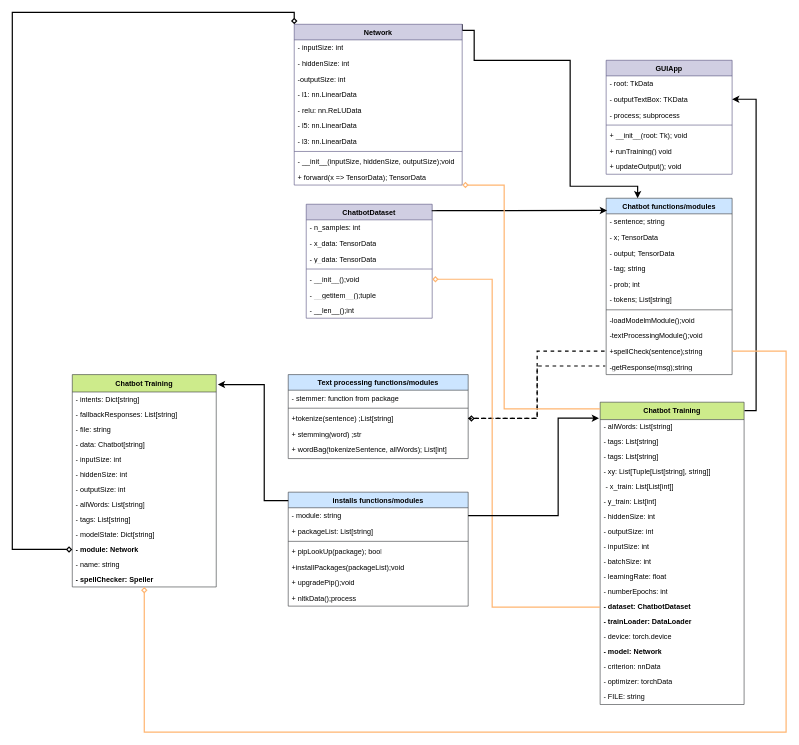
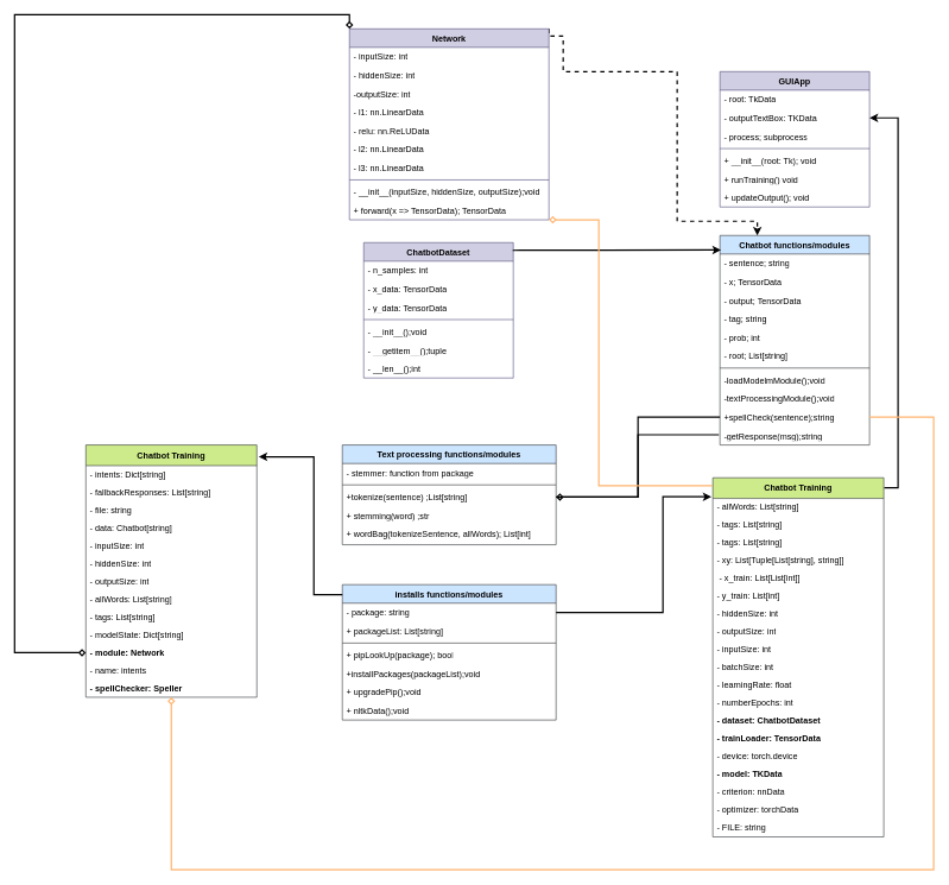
- <mxCell id="10" style="edgeStyle=orthogonalEdgeStyle;rounded=0;orthogonalLoop=1;jettySize=auto;html=1;exitX=1;exitY=0;exitDx=0;exitDy=0;entryX=0.25;entryY=0;entryDx=0;entryDy=0;strokeWidth=2;" edge="1" parent="1" source="11" target="22"><mxGeometry relative="1" as="geometry"><Array as="points"><mxPoint x="770" y="50" /><mxPoint x="790" y="50" /><mxPoint x="790" y="100" /><mxPoint x="950" y="100" /><mxPoint x="950" y="310" /><mxPoint x="1063" y="310" /></Array></mxGeometry></mxCell>
+ <mxCell id="10" style="edgeStyle=orthogonalEdgeStyle;rounded=0;orthogonalLoop=1;jettySize=auto;html=1;exitX=1;exitY=0;exitDx=0;exitDy=0;entryX=0.25;entryY=0;entryDx=0;entryDy=0;strokeWidth=2;dashed=1;" edge="1" parent="1" source="11" target="22"><mxGeometry relative="1" as="geometry"><Array as="points"><mxPoint x="770" y="50" /><mxPoint x="790" y="50" /><mxPoint x="790" y="100" /><mxPoint x="950" y="100" /><mxPoint x="950" y="310" /><mxPoint x="1063" y="310" /></Array></mxGeometry></mxCell>
- <mxCell id="17" value="&lt;div&gt;- l5: nn.LinearData&lt;/div&gt;" style="text;strokeColor=none;fillColor=none;align=left;verticalAlign=top;spacingLeft=4;spacingRight=4;overflow=hidden;rotatable=0;points=[[0,0.5],[1,0.5]];portConstraint=eastwest;whiteSpace=wrap;html=1;" parent="11" vertex="1"><mxGeometry y="156" width="280" height="26" as="geometry" /></mxCell>
+ <mxCell id="17" value="&lt;div&gt;- l2: nn.LinearData&lt;/div&gt;" style="text;strokeColor=none;fillColor=none;align=left;verticalAlign=top;spacingLeft=4;spacingRight=4;overflow=hidden;rotatable=0;points=[[0,0.5],[1,0.5]];portConstraint=eastwest;whiteSpace=wrap;html=1;" parent="11" vertex="1"><mxGeometry y="156" width="280" height="26" as="geometry" /></mxCell>
- <mxCell id="28" value="- tokens; List[string]" style="text;strokeColor=none;fillColor=none;align=left;verticalAlign=top;spacingLeft=4;spacingRight=4;overflow=hidden;rotatable=0;points=[[0,0.5],[1,0.5]];portConstraint=eastwest;whiteSpace=wrap;html=1;" vertex="1" parent="22"><mxGeometry y="156" width="210" height="26" as="geometry" /></mxCell>
+ <mxCell id="28" value="- root; List[string]" style="text;strokeColor=none;fillColor=none;align=left;verticalAlign=top;spacingLeft=4;spacingRight=4;overflow=hidden;rotatable=0;points=[[0,0.5],[1,0.5]];portConstraint=eastwest;whiteSpace=wrap;html=1;" vertex="1" parent="22"><mxGeometry y="156" width="210" height="26" as="geometry" /></mxCell>
- <mxCell id="57" style="edgeStyle=orthogonalEdgeStyle;rounded=0;orthogonalLoop=1;jettySize=auto;html=1;entryX=0;entryY=0.5;entryDx=0;entryDy=0;endArrow=none;endFill=0;strokeWidth=2;startArrow=diamond;startFill=0;dashed=1;" edge="1" parent="1" source="37" target="32"><mxGeometry relative="1" as="geometry" /></mxCell>
+ <mxCell id="57" style="edgeStyle=orthogonalEdgeStyle;rounded=0;orthogonalLoop=1;jettySize=auto;html=1;entryX=0;entryY=0.5;entryDx=0;entryDy=0;endArrow=none;endFill=0;strokeWidth=2;startArrow=diamond;startFill=0;" edge="1" parent="1" source="37" target="32"><mxGeometry relative="1" as="geometry" /></mxCell>
- <mxCell id="56" style="edgeStyle=orthogonalEdgeStyle;rounded=0;orthogonalLoop=1;jettySize=auto;html=1;exitX=1;exitY=0.5;exitDx=0;exitDy=0;entryX=-0.007;entryY=0.45;entryDx=0;entryDy=0;entryPerimeter=0;endArrow=none;endFill=0;strokeWidth=2;dashed=1;" edge="1" parent="1" source="37" target="33"><mxGeometry relative="1" as="geometry" /></mxCell>
+ <mxCell id="56" style="edgeStyle=orthogonalEdgeStyle;rounded=0;orthogonalLoop=1;jettySize=auto;html=1;exitX=1;exitY=0.5;exitDx=0;exitDy=0;entryX=-0.007;entryY=0.45;entryDx=0;entryDy=0;entryPerimeter=0;endArrow=none;endFill=0;strokeWidth=2;" edge="1" parent="1" source="37" target="33"><mxGeometry relative="1" as="geometry" /></mxCell>
- <mxCell id="41" value="- module: string" style="text;strokeColor=none;fillColor=none;align=left;verticalAlign=top;spacingLeft=4;spacingRight=4;overflow=hidden;rotatable=0;points=[[0,0.5],[1,0.5]];portConstraint=eastwest;whiteSpace=wrap;html=1;" vertex="1" parent="40"><mxGeometry y="26" width="300" height="26" as="geometry" /></mxCell>
+ <mxCell id="41" value="- package: string" style="text;strokeColor=none;fillColor=none;align=left;verticalAlign=top;spacingLeft=4;spacingRight=4;overflow=hidden;rotatable=0;points=[[0,0.5],[1,0.5]];portConstraint=eastwest;whiteSpace=wrap;html=1;" vertex="1" parent="40"><mxGeometry y="26" width="300" height="26" as="geometry" /></mxCell>
- <mxCell id="95" value="- name: string" style="text;html=1;strokeColor=none;fillColor=none;align=left;verticalAlign=middle;spacingLeft=4;spacingRight=4;overflow=hidden;rotatable=0;points=[[0,0.5],[1,0.5]];portConstraint=eastwest;whiteSpace=wrap;" vertex="1" parent="83"><mxGeometry y="304" width="240" height="25" as="geometry" /></mxCell>
+ <mxCell id="95" value="- name: intents" style="text;html=1;strokeColor=none;fillColor=none;align=left;verticalAlign=middle;spacingLeft=4;spacingRight=4;overflow=hidden;rotatable=0;points=[[0,0.5],[1,0.5]];portConstraint=eastwest;whiteSpace=wrap;" vertex="1" parent="83"><mxGeometry y="304" width="240" height="25" as="geometry" /></mxCell>
- <mxCell id="47" value="+&amp;nbsp;nltkData();process" style="text;strokeColor=none;fillColor=none;align=left;verticalAlign=top;spacingLeft=4;spacingRight=4;overflow=hidden;rotatable=0;points=[[0,0.5],[1,0.5]];portConstraint=eastwest;whiteSpace=wrap;html=1;" vertex="1" parent="40"><mxGeometry y="164" width="300" height="26" as="geometry" /></mxCell>
+ <mxCell id="47" value="+&amp;nbsp;nltkData();void" style="text;strokeColor=none;fillColor=none;align=left;verticalAlign=top;spacingLeft=4;spacingRight=4;overflow=hidden;rotatable=0;points=[[0,0.5],[1,0.5]];portConstraint=eastwest;whiteSpace=wrap;html=1;" vertex="1" parent="40"><mxGeometry y="164" width="300" height="26" as="geometry" /></mxCell>
- <mxCell id="80" style="edgeStyle=orthogonalEdgeStyle;rounded=0;orthogonalLoop=1;jettySize=auto;html=1;entryX=0;entryY=0.5;entryDx=0;entryDy=0;strokeColor=#FFB570;strokeWidth=2;align=center;verticalAlign=middle;fontFamily=Helvetica;fontSize=11;fontColor=default;labelBackgroundColor=default;endArrow=none;endFill=0;fillColor=#ffcc99;startArrow=diamond;startFill=0;" edge="1" parent="1" source="7" target="72"><mxGeometry relative="1" as="geometry"><Array as="points"><mxPoint x="820" y="465" /><mxPoint x="820" y="1012" /></Array></mxGeometry></mxCell>
- <mxCell id="73" value="&lt;b&gt;- trainLoader: DataLoader&lt;/b&gt;" style="text;html=1;strokeColor=none;fillColor=none;align=left;verticalAlign=middle;spacingLeft=4;spacingRight=4;overflow=hidden;rotatable=0;points=[[0,0.5],[1,0.5]];portConstraint=eastwest;whiteSpace=wrap;" vertex="1" parent="59"><mxGeometry y="354" width="240" height="25" as="geometry" /></mxCell>
+ <mxCell id="73" value="&lt;b&gt;- trainLoader: TensorData&lt;/b&gt;" style="text;html=1;strokeColor=none;fillColor=none;align=left;verticalAlign=middle;spacingLeft=4;spacingRight=4;overflow=hidden;rotatable=0;points=[[0,0.5],[1,0.5]];portConstraint=eastwest;whiteSpace=wrap;" vertex="1" parent="59"><mxGeometry y="354" width="240" height="25" as="geometry" /></mxCell>
- <mxCell id="75" value="&lt;b&gt;- model: Network&lt;/b&gt;" style="text;html=1;strokeColor=none;fillColor=none;align=left;verticalAlign=middle;spacingLeft=4;spacingRight=4;overflow=hidden;rotatable=0;points=[[0,0.5],[1,0.5]];portConstraint=eastwest;whiteSpace=wrap;" vertex="1" parent="59"><mxGeometry y="404" width="240" height="25" as="geometry" /></mxCell>
+ <mxCell id="75" value="&lt;b&gt;- model: TKData&lt;/b&gt;" style="text;html=1;strokeColor=none;fillColor=none;align=left;verticalAlign=middle;spacingLeft=4;spacingRight=4;overflow=hidden;rotatable=0;points=[[0,0.5],[1,0.5]];portConstraint=eastwest;whiteSpace=wrap;" vertex="1" parent="59"><mxGeometry y="404" width="240" height="25" as="geometry" /></mxCell>
